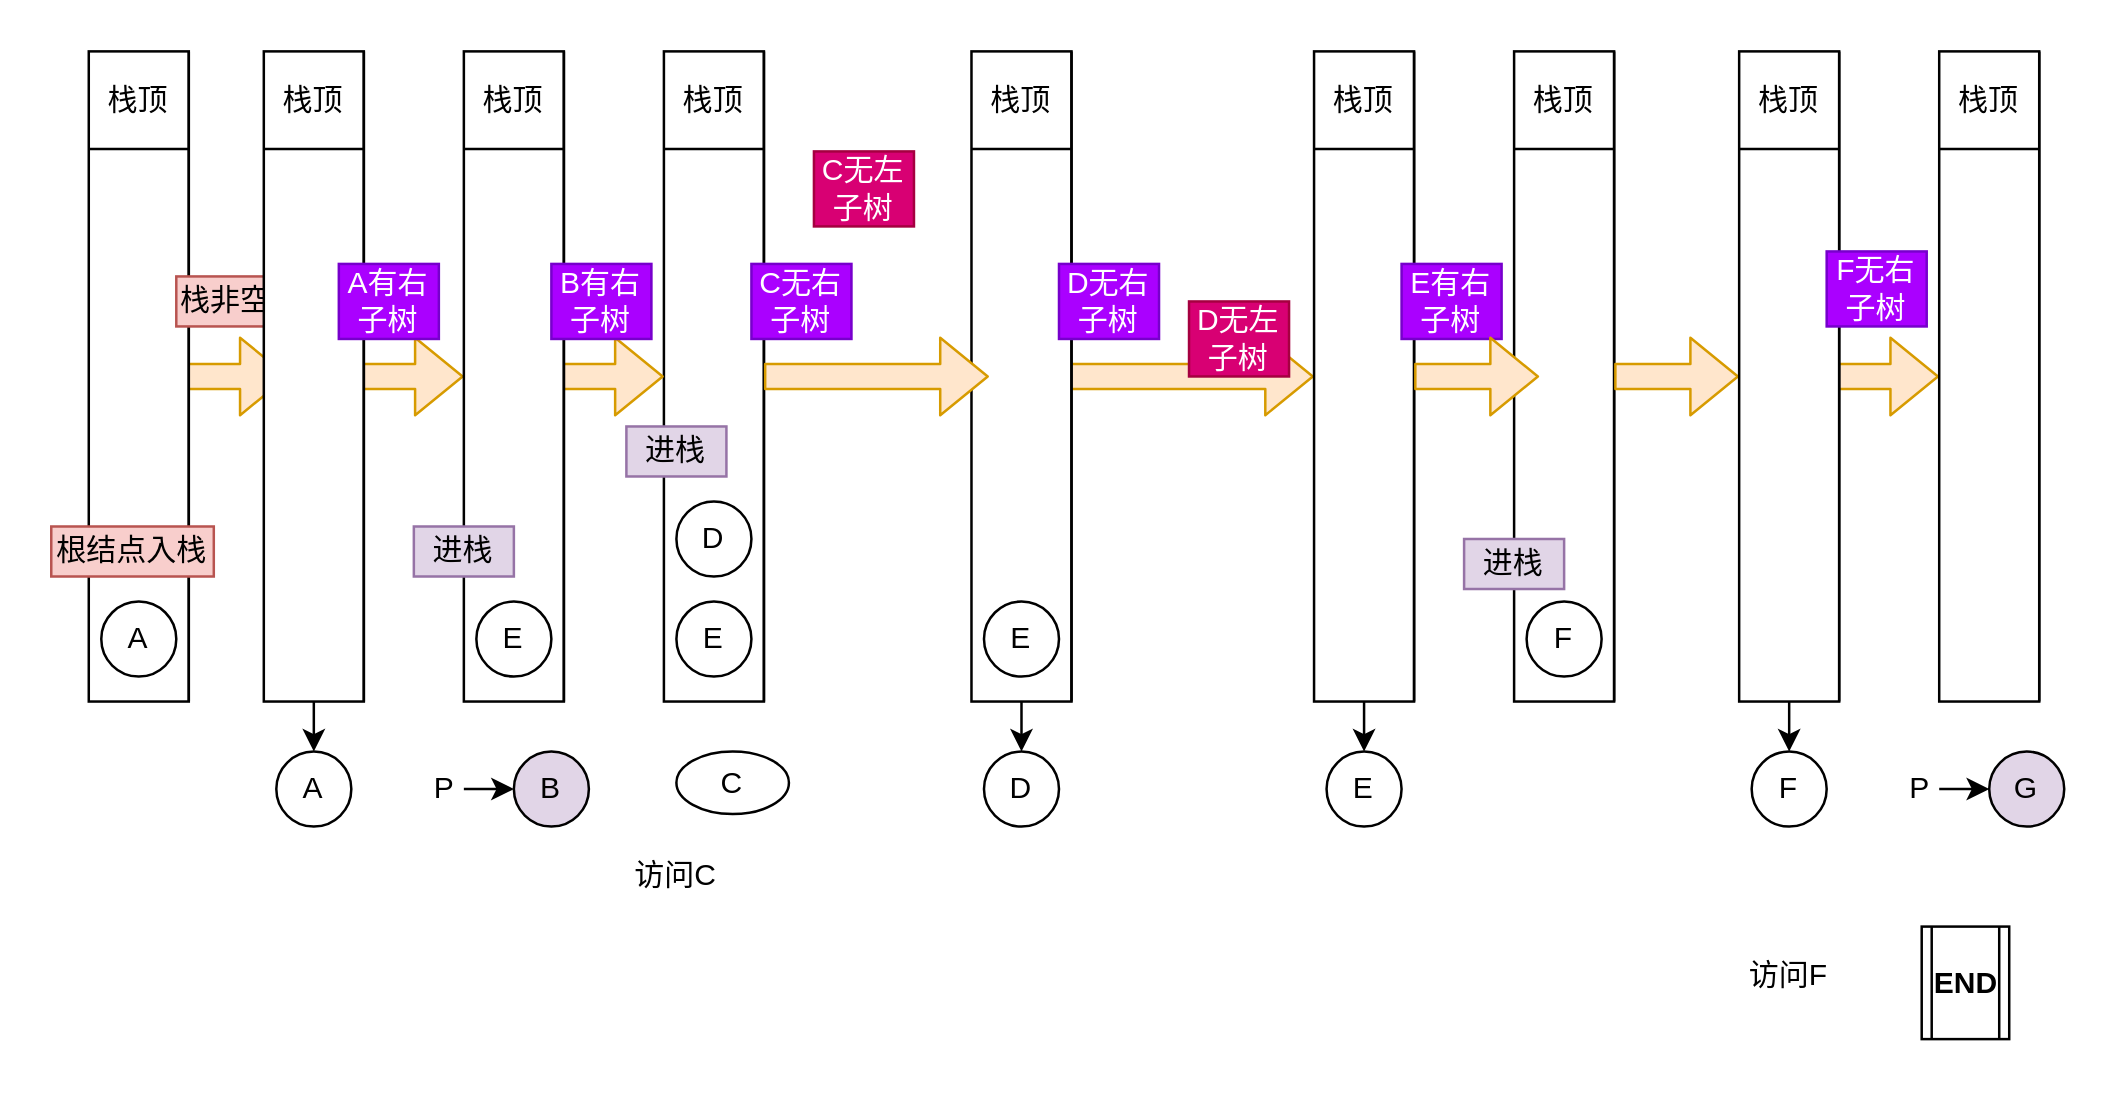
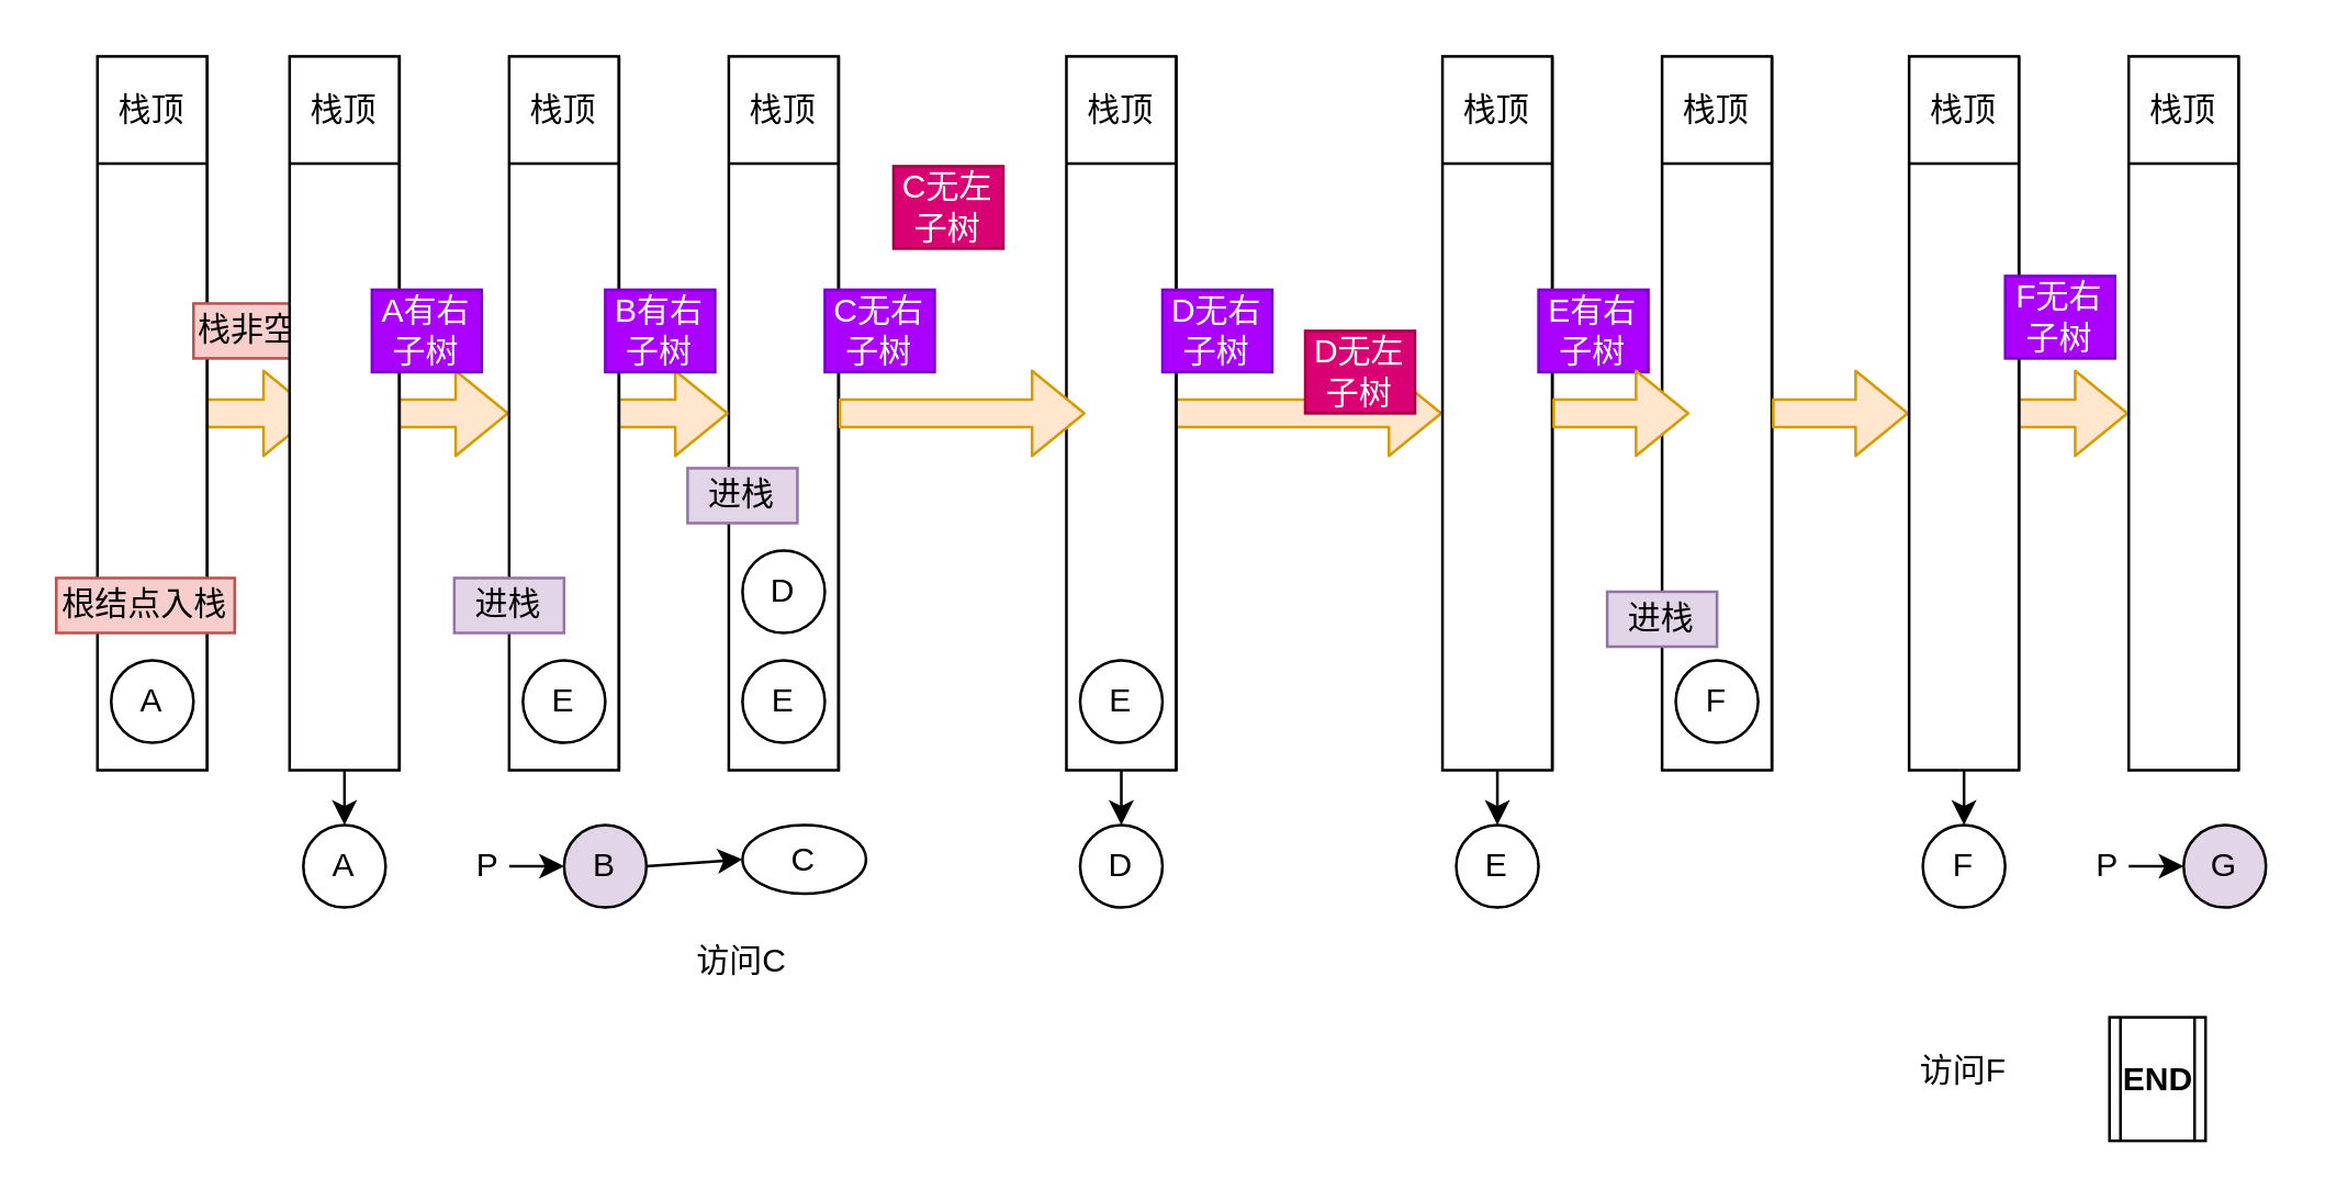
+ <mxCell id="31" value="" style="endArrow=classic;html=1;exitX=1;exitY=0.5;exitDx=0;exitDy=0;entryX=0;entryY=0.5;entryDx=0;entryDy=0;" edge="1" parent="1" source="18" target="30"><mxGeometry width="50" height="50" relative="1" as="geometry"><mxPoint x="295" y="400" as="sourcePoint" /><mxPoint x="345" y="350" as="targetPoint" /></mxGeometry></mxCell>
